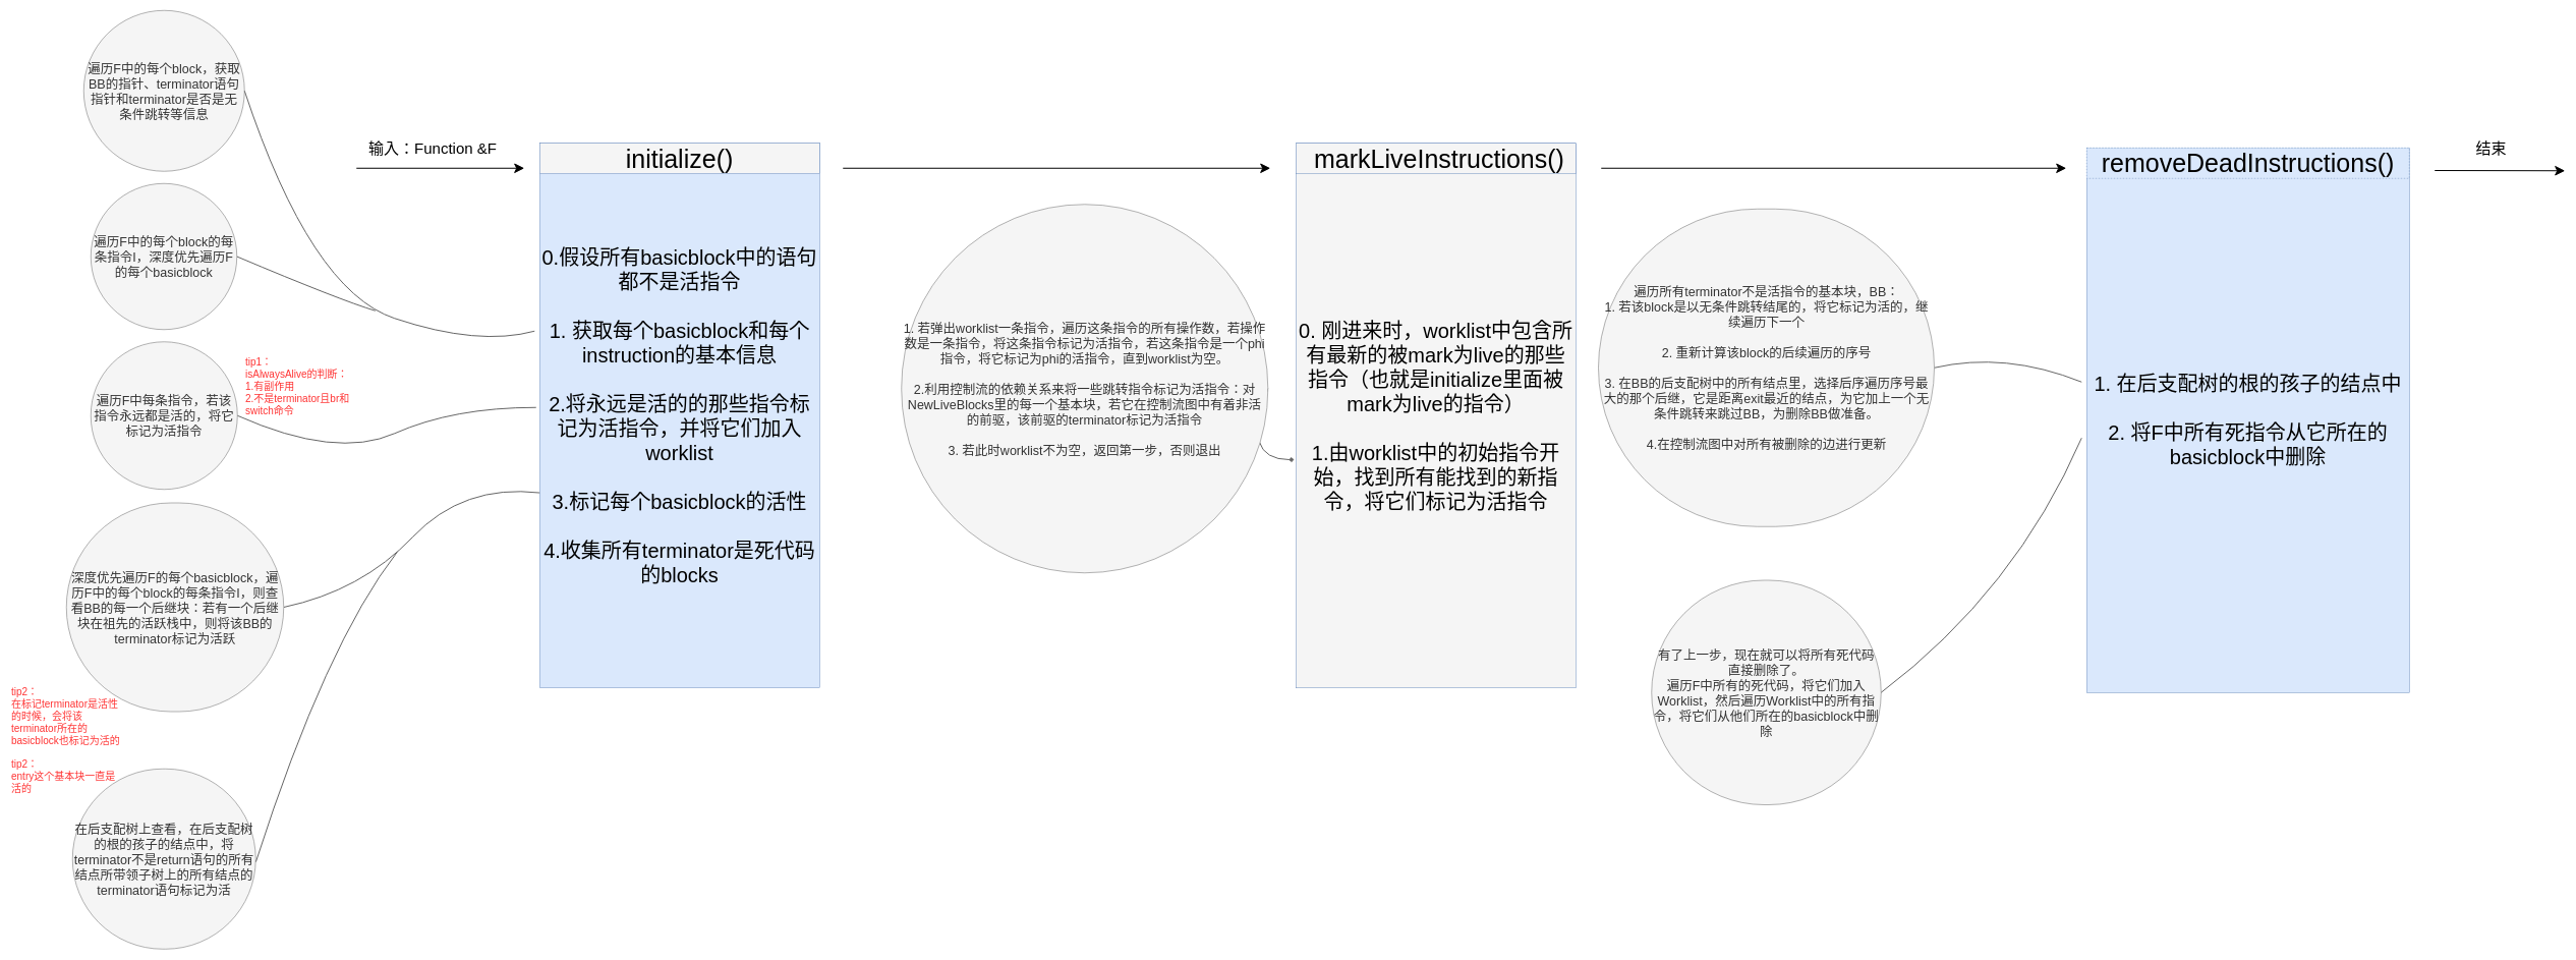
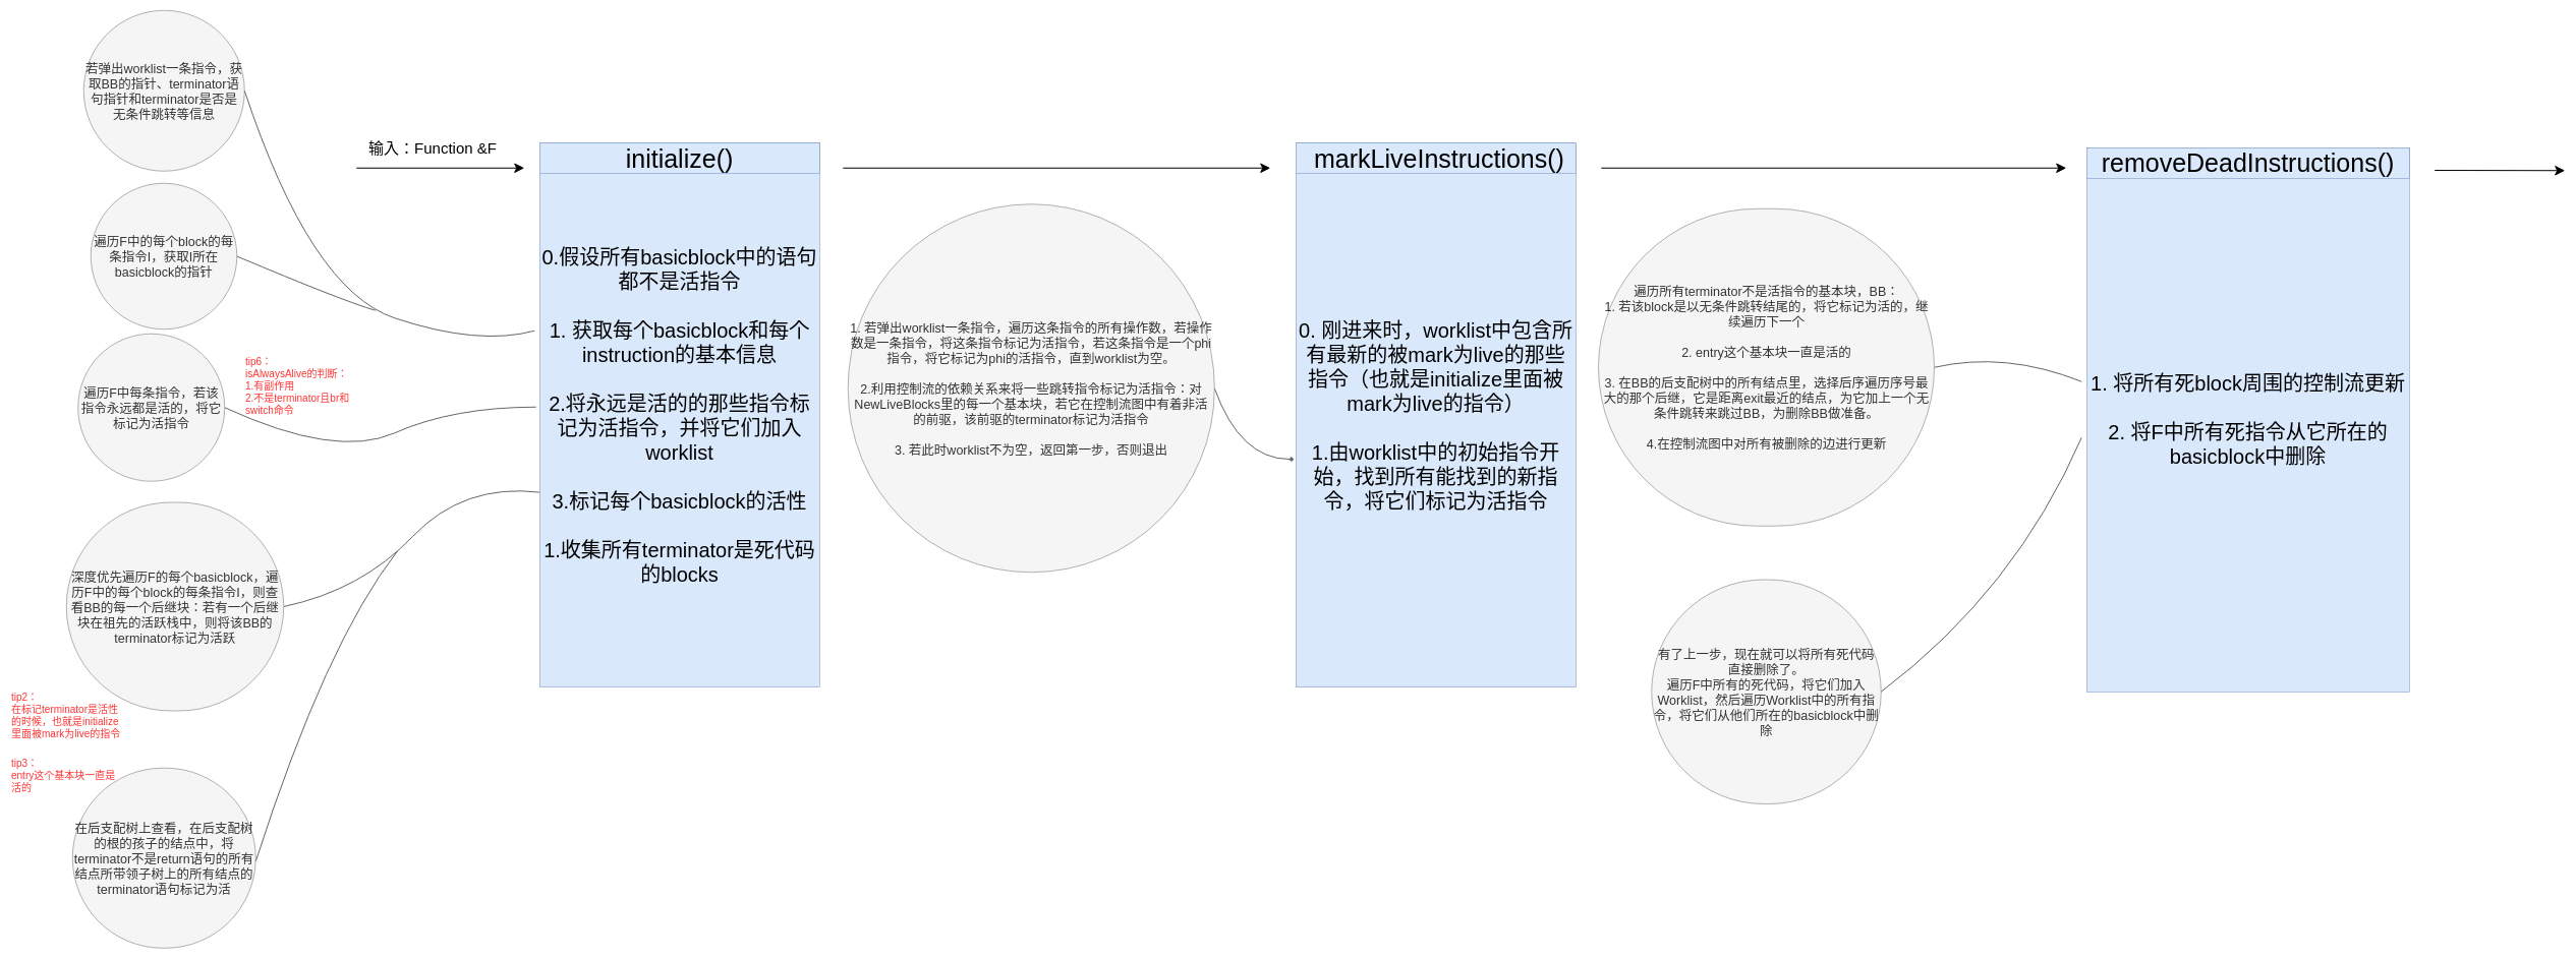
- <mxCell id="7" value="遍历F中的每个block，获取BB的指针、terminator语句指针和terminator是否是无条件跳转等信息" style="whiteSpace=wrap;html=1;rounded=1;arcSize=50;align=center;verticalAlign=middle;container=1;recursiveResize=0;strokeWidth=1;autosize=1;spacing=4;treeFolding=1;treeMoving=1;fontSize=25;fillColor=#f5f5f5;strokeColor=#666666;fontColor=#333333;overflow=hidden;strokeOpacity=100;backgroundOutline=0;cloneable=1;fixDash=0;snapToPoint=0;portConstraintRotation=0;noLabel=0;" vertex="1" parent="1"><mxGeometry x="164" y="20" width="316" height="316" as="geometry" /></mxCell>
+ <mxCell id="7" value="若弹出worklist一条指令，获取BB的指针、terminator语句指针和terminator是否是无条件跳转等信息" style="whiteSpace=wrap;html=1;rounded=1;arcSize=50;align=center;verticalAlign=middle;container=1;recursiveResize=0;strokeWidth=1;autosize=1;spacing=4;treeFolding=1;treeMoving=1;fontSize=25;fillColor=#f5f5f5;strokeColor=#666666;fontColor=#333333;overflow=hidden;strokeOpacity=100;backgroundOutline=0;cloneable=1;fixDash=0;snapToPoint=0;portConstraintRotation=0;noLabel=0;" vertex="1" parent="1"><mxGeometry x="164" y="20" width="316" height="316" as="geometry" /></mxCell>
- <mxCell id="32" value="结束" style="text;html=1;strokeColor=none;fillColor=none;align=center;verticalAlign=middle;whiteSpace=wrap;rounded=0;fontSize=30;" vertex="1" parent="1"><mxGeometry x="4820" y="260" width="150" height="60" as="geometry" /></mxCell>
- <mxCell id="6" value="&lt;span style=&quot;white-space: normal&quot;&gt;initialize()&lt;/span&gt;" style="rounded=0;whiteSpace=wrap;html=1;fontSize=50;fillColor=#f5f5f5;strokeColor=#6c8ebf;" vertex="1" parent="1"><mxGeometry x="1060" y="280.5" width="550" height="60" as="geometry" /></mxCell>
+ <mxCell id="6" value="&lt;span style=&quot;white-space: normal&quot;&gt;initialize()&lt;/span&gt;" style="rounded=0;whiteSpace=wrap;html=1;fontSize=50;fillColor=#dae8fc;strokeColor=#6c8ebf;" vertex="1" parent="1"><mxGeometry x="1060" y="280.5" width="550" height="60" as="geometry" /></mxCell>
- <mxCell id="21" value="&amp;nbsp;markLiveInstructions()" style="rounded=0;whiteSpace=wrap;html=1;fontSize=50;fillColor=#f5f5f5;strokeColor=#6c8ebf;" vertex="1" parent="1"><mxGeometry x="2546" y="281" width="550" height="60" as="geometry" /></mxCell>
+ <mxCell id="21" value="&amp;nbsp;markLiveInstructions()" style="rounded=0;whiteSpace=wrap;html=1;fontSize=50;fillColor=#dae8fc;strokeColor=#6c8ebf;" vertex="1" parent="1"><mxGeometry x="2546" y="281" width="550" height="60" as="geometry" /></mxCell>
- <mxCell id="25" value="removeDeadInstructions()" style="rounded=0;whiteSpace=wrap;html=1;fontSize=50;fillColor=#dae8fc;strokeColor=#6c8ebf;dashed=1;" vertex="1" parent="1"><mxGeometry x="4100" y="290" width="634" height="60" as="geometry" /></mxCell>
+ <mxCell id="25" value="removeDeadInstructions()" style="rounded=0;whiteSpace=wrap;html=1;fontSize=50;fillColor=#dae8fc;strokeColor=#6c8ebf;" vertex="1" parent="1"><mxGeometry x="4100" y="290" width="634" height="60" as="geometry" /></mxCell>
- <mxCell id="10" value="遍历F中的每个block的每条指令I，深度优先遍历F的每个basicblock" style="whiteSpace=wrap;html=1;rounded=1;arcSize=50;align=center;verticalAlign=middle;container=1;recursiveResize=0;strokeWidth=1;autosize=1;spacing=4;treeFolding=1;treeMoving=1;fontSize=25;fillColor=#f5f5f5;strokeColor=#666666;fontColor=#333333;" vertex="1" parent="1"><mxGeometry x="178" y="360" width="287" height="287" as="geometry" /></mxCell>
+ <mxCell id="10" value="遍历F中的每个block的每条指令I，获取I所在basicblock的指针" style="whiteSpace=wrap;html=1;rounded=1;arcSize=50;align=center;verticalAlign=middle;container=1;recursiveResize=0;strokeWidth=1;autosize=1;spacing=4;treeFolding=1;treeMoving=1;fontSize=25;fillColor=#f5f5f5;strokeColor=#666666;fontColor=#333333;" vertex="1" parent="1"><mxGeometry x="178" y="360" width="287" height="287" as="geometry" /></mxCell>
- <mxCell id="28" value="遍历所有terminator不是活指令的基本块，BB：&lt;br&gt;1. 若该block是以无条件跳转结尾的，将它标记为活的，继续遍历下一个&lt;br&gt;&lt;br&gt;2. 重新计算该block的后续遍历的序号&lt;br&gt;&lt;br&gt;3. 在BB的后支配树中的所有结点里，选择后序遍历序号最大的那个后继，它是距离exit最近的结点，为它加上一个无条件跳转来跳过BB，为删除BB做准备。&lt;br&gt;&lt;br&gt;4.在控制流图中对所有被删除的边进行更新" style="whiteSpace=wrap;html=1;rounded=1;arcSize=50;align=center;verticalAlign=middle;container=1;recursiveResize=0;strokeWidth=1;autosize=1;spacing=4;treeFolding=1;treeMoving=1;fontSize=25;fillColor=#f5f5f5;strokeColor=#666666;fontColor=#333333;" vertex="1" parent="1"><mxGeometry x="3140.5" y="410" width="660" height="624" as="geometry" /></mxCell>
+ <mxCell id="28" value="遍历所有terminator不是活指令的基本块，BB：&lt;br&gt;1. 若该block是以无条件跳转结尾的，将它标记为活的，继续遍历下一个&lt;br&gt;&lt;br&gt;2. entry这个基本块一直是活的&lt;br&gt;&lt;br&gt;3. 在BB的后支配树中的所有结点里，选择后序遍历序号最大的那个后继，它是距离exit最近的结点，为它加上一个无条件跳转来跳过BB，为删除BB做准备。&lt;br&gt;&lt;br&gt;4.在控制流图中对所有被删除的边进行更新" style="whiteSpace=wrap;html=1;rounded=1;arcSize=50;align=center;verticalAlign=middle;container=1;recursiveResize=0;strokeWidth=1;autosize=1;spacing=4;treeFolding=1;treeMoving=1;fontSize=25;fillColor=#f5f5f5;strokeColor=#666666;fontColor=#333333;" vertex="1" parent="1"><mxGeometry x="3140.5" y="410" width="660" height="624" as="geometry" /></mxCell>
- <mxCell id="13" value="tip1：&lt;br&gt;isAlwaysAlive的判断：&lt;br&gt;1.有副作用&lt;br&gt;2.不是terminator且br和switch命令" style="rounded=1;whiteSpace=wrap;html=1;fontSize=20;fillColor=none;strokeColor=none;fontColor=#FF3333;align=left;" vertex="1" parent="1"><mxGeometry x="480" y="671" width="220" height="172" as="geometry" /></mxCell>
+ <mxCell id="13" value="tip6：&lt;br&gt;isAlwaysAlive的判断：&lt;br&gt;1.有副作用&lt;br&gt;2.不是terminator且br和switch命令" style="rounded=1;whiteSpace=wrap;html=1;fontSize=20;fillColor=none;strokeColor=none;fontColor=#FF3333;align=left;" vertex="1" parent="1"><mxGeometry x="480" y="671" width="220" height="172" as="geometry" /></mxCell>
- <mxCell id="23" value="1. 若弹出worklist一条指令，遍历这条指令的所有操作数，若操作数是一条指令，将这条指令标记为活指令，若这条指令是一个phi指令，将它标记为phi的活指令，直到worklist为空。&lt;br style=&quot;font-size: 25px;&quot;&gt;&lt;br style=&quot;font-size: 25px;&quot;&gt;2.利用控制流的依赖关系来将一些跳转指令标记为活指令：对NewLiveBlocks里的每一个基本块，若它在控制流图中有着非活的前驱，该前驱的terminator标记为活指令&lt;br style=&quot;font-size: 25px;&quot;&gt;&lt;br style=&quot;font-size: 25px;&quot;&gt;3. 若此时worklist不为空，返回第一步，否则退出" style="whiteSpace=wrap;html=1;rounded=1;arcSize=50;align=center;verticalAlign=middle;container=1;recursiveResize=0;strokeWidth=1;autosize=1;spacing=4;treeFolding=1;treeMoving=1;fontSize=25;fillColor=#f5f5f5;strokeColor=#666666;fontColor=#333333;" vertex="1" parent="1"><mxGeometry x="1771" y="401" width="720" height="724" as="geometry" /></mxCell>
+ <mxCell id="23" value="1. 若弹出worklist一条指令，遍历这条指令的所有操作数，若操作数是一条指令，将这条指令标记为活指令，若这条指令是一个phi指令，将它标记为phi的活指令，直到worklist为空。&lt;br style=&quot;font-size: 25px;&quot;&gt;&lt;br style=&quot;font-size: 25px;&quot;&gt;2.利用控制流的依赖关系来将一些跳转指令标记为活指令：对NewLiveBlocks里的每一个基本块，若它在控制流图中有着非活的前驱，该前驱的terminator标记为活指令&lt;br style=&quot;font-size: 25px;&quot;&gt;&lt;br style=&quot;font-size: 25px;&quot;&gt;3. 若此时worklist不为空，返回第一步，否则退出" style="whiteSpace=wrap;html=1;rounded=1;arcSize=50;align=center;verticalAlign=middle;container=1;recursiveResize=0;strokeWidth=1;autosize=1;spacing=4;treeFolding=1;treeMoving=1;fontSize=25;fillColor=#f5f5f5;strokeColor=#666666;fontColor=#333333;" vertex="1" parent="1"><mxGeometry x="1666" y="401" width="720" height="724" as="geometry" /></mxCell>
- <mxCell id="12" value="遍历F中每条指令，若该指令永远都是活的，将它标记为活指令" style="whiteSpace=wrap;html=1;rounded=1;arcSize=50;align=center;verticalAlign=middle;container=1;recursiveResize=0;strokeWidth=1;autosize=1;spacing=4;treeFolding=1;treeMoving=1;fontSize=25;fillColor=#f5f5f5;strokeColor=#666666;fontColor=#333333;" vertex="1" parent="1"><mxGeometry x="178" y="671" width="288" height="290" as="geometry" /></mxCell>
+ <mxCell id="12" value="遍历F中每条指令，若该指令永远都是活的，将它标记为活指令" style="whiteSpace=wrap;html=1;rounded=1;arcSize=50;align=center;verticalAlign=middle;container=1;recursiveResize=0;strokeWidth=1;autosize=1;spacing=4;treeFolding=1;treeMoving=1;fontSize=25;fillColor=#f5f5f5;strokeColor=#666666;fontColor=#333333;" vertex="1" parent="1"><mxGeometry x="153" y="656" width="288" height="290" as="geometry" /></mxCell>
- <mxCell id="5" value="0.假设所有basicblock中的语句都不是活指令&lt;br&gt;&lt;br&gt;1. 获取每个basicblock和每个instruction的基本信息&lt;br style=&quot;font-size: 40px&quot;&gt;&lt;br style=&quot;font-size: 40px&quot;&gt;2.将永远是活的的那些指令标记为活指令，并将它们加入worklist&lt;br style=&quot;font-size: 40px&quot;&gt;&lt;br style=&quot;font-size: 40px&quot;&gt;3.标记每个basicblock的活性&lt;br style=&quot;font-size: 40px&quot;&gt;&lt;br style=&quot;font-size: 40px&quot;&gt;4.收集所有terminator是死代码的blocks" style="rounded=0;whiteSpace=wrap;html=1;fontSize=40;fillColor=#dae8fc;strokeColor=#6c8ebf;" vertex="1" parent="1"><mxGeometry x="1060" y="280.5" width="550" height="1070" as="geometry" /></mxCell>
+ <mxCell id="5" value="0.假设所有basicblock中的语句都不是活指令&lt;br&gt;&lt;br&gt;1. 获取每个basicblock和每个instruction的基本信息&lt;br style=&quot;font-size: 40px&quot;&gt;&lt;br style=&quot;font-size: 40px&quot;&gt;2.将永远是活的的那些指令标记为活指令，并将它们加入worklist&lt;br style=&quot;font-size: 40px&quot;&gt;&lt;br style=&quot;font-size: 40px&quot;&gt;3.标记每个basicblock的活性&lt;br style=&quot;font-size: 40px&quot;&gt;&lt;br style=&quot;font-size: 40px&quot;&gt;1.收集所有terminator是死代码的blocks" style="rounded=0;whiteSpace=wrap;html=1;fontSize=40;fillColor=#dae8fc;strokeColor=#6c8ebf;" vertex="1" parent="1"><mxGeometry x="1060" y="280.5" width="550" height="1070" as="geometry" /></mxCell>
- <mxCell id="2" value="0. 刚进来时，worklist中包含所有最新的被mark为live的那些指令（也就是initialize里面被mark为live的指令）&lt;br&gt;&lt;br&gt;1.由worklist中的初始指令开始，找到所有能找到的新指令，将它们标记为活指令" style="rounded=0;whiteSpace=wrap;html=1;fontSize=40;fillColor=#f5f5f5;strokeColor=#6c8ebf;" vertex="1" parent="1"><mxGeometry x="2546" y="281" width="550" height="1070" as="geometry" /></mxCell>
+ <mxCell id="2" value="0. 刚进来时，worklist中包含所有最新的被mark为live的那些指令（也就是initialize里面被mark为live的指令）&lt;br&gt;&lt;br&gt;1.由worklist中的初始指令开始，找到所有能找到的新指令，将它们标记为活指令" style="rounded=0;whiteSpace=wrap;html=1;fontSize=40;fillColor=#dae8fc;strokeColor=#6c8ebf;" vertex="1" parent="1"><mxGeometry x="2546" y="281" width="550" height="1070" as="geometry" /></mxCell>
- <mxCell id="24" value="1. 在后支配树的根的孩子的结点中&lt;br&gt;&lt;br&gt;2. 将F中所有死指令从它所在的basicblock中删除" style="rounded=0;whiteSpace=wrap;html=1;fontSize=40;fillColor=#dae8fc;strokeColor=#6c8ebf;" vertex="1" parent="1"><mxGeometry x="4100" y="290" width="634" height="1070" as="geometry" /></mxCell>
+ <mxCell id="24" value="1. 将所有死block周围的控制流更新&lt;br&gt;&lt;br&gt;2. 将F中所有死指令从它所在的basicblock中删除" style="rounded=0;whiteSpace=wrap;html=1;fontSize=40;fillColor=#dae8fc;strokeColor=#6c8ebf;" vertex="1" parent="1"><mxGeometry x="4100" y="290" width="634" height="1070" as="geometry" /></mxCell>
- <mxCell id="18" value="tip2：&lt;br&gt;在标记terminator是活性的时候，会将该terminator所在的basicblock也标记为活的" style="rounded=1;whiteSpace=wrap;html=1;fontSize=20;fillColor=none;strokeColor=none;fontColor=#FF3333;align=left;" vertex="1" parent="1"><mxGeometry x="20" y="1320" width="220" height="172" as="geometry" /></mxCell>
+ <mxCell id="18" value="tip2：&lt;br&gt;在标记terminator是活性的时候，也就是initialize里面被mark为live的指令" style="rounded=1;whiteSpace=wrap;html=1;fontSize=20;fillColor=none;strokeColor=none;fontColor=#FF3333;align=left;" vertex="1" parent="1"><mxGeometry x="20" y="1320" width="220" height="172" as="geometry" /></mxCell>
- <mxCell id="19" value="tip2：&lt;br&gt;entry这个基本块一直是活的" style="rounded=1;whiteSpace=wrap;html=1;fontSize=20;fillColor=none;strokeColor=none;fontColor=#FF3333;align=left;" vertex="1" parent="1"><mxGeometry x="20" y="1474.5" width="220" height="98" as="geometry" /></mxCell>
+ <mxCell id="19" value="tip3：&lt;br&gt;entry这个基本块一直是活的" style="rounded=1;whiteSpace=wrap;html=1;fontSize=20;fillColor=none;strokeColor=none;fontColor=#FF3333;align=left;" vertex="1" parent="1"><mxGeometry x="20" y="1474.5" width="220" height="98" as="geometry" /></mxCell>
